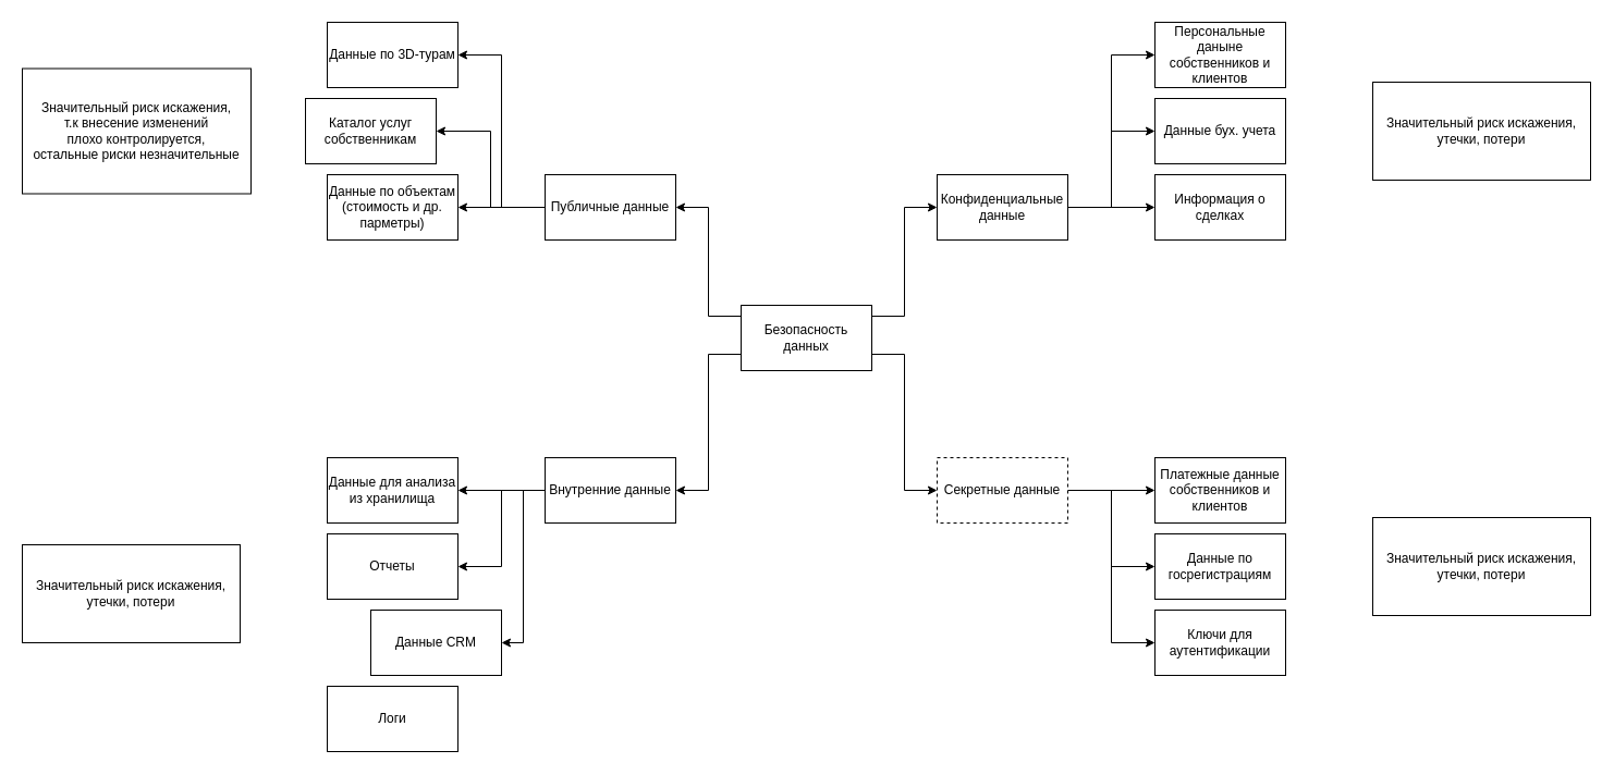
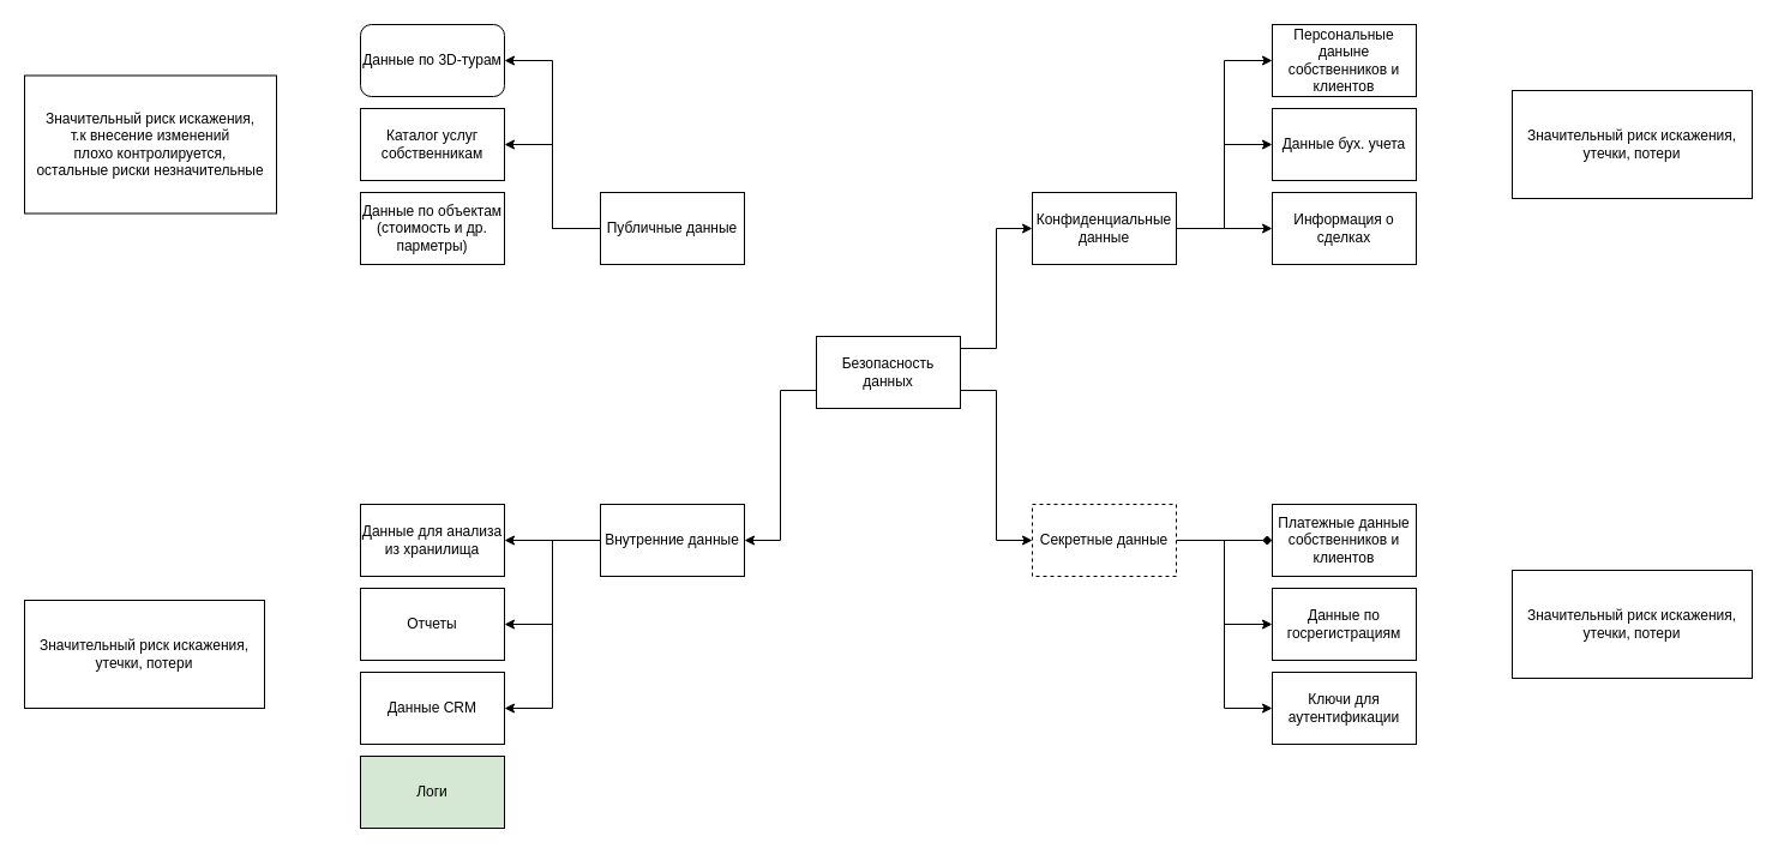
- <mxCell id="35" value="Данные по 3D-турам" style="whiteSpace=wrap;html=1;rounded=0;" parent="1" vertex="1"><mxGeometry x="300" y="20" width="120" height="60" as="geometry" /></mxCell>
+ <mxCell id="35" value="Данные по 3D-турам" style="whiteSpace=wrap;html=1;rounded=1;" parent="1" vertex="1"><mxGeometry x="300" y="20" width="120" height="60" as="geometry" /></mxCell>
- <mxCell id="34" value="Каталог услуг собственникам" style="whiteSpace=wrap;html=1;rounded=0;" parent="1" vertex="1"><mxGeometry x="280" y="90" width="120" height="60" as="geometry" /></mxCell>
+ <mxCell id="34" value="Каталог услуг собственникам" style="whiteSpace=wrap;html=1;rounded=0;" parent="1" vertex="1"><mxGeometry x="300" y="90" width="120" height="60" as="geometry" /></mxCell>
- <mxCell id="7" style="edgeStyle=orthogonalEdgeStyle;rounded=0;orthogonalLoop=1;jettySize=auto;html=1;entryX=1;entryY=0.5;entryDx=0;entryDy=0;" parent="1" source="10" target="33" edge="1"><mxGeometry relative="1" as="geometry" /></mxCell>
- <mxCell id="3" style="edgeStyle=orthogonalEdgeStyle;rounded=0;orthogonalLoop=1;jettySize=auto;html=1;entryX=1;entryY=0.5;entryDx=0;entryDy=0;" parent="1" source="6" target="10" edge="1"><mxGeometry relative="1" as="geometry"><Array as="points"><mxPoint x="650" y="290" /><mxPoint x="650" y="190" /></Array></mxGeometry></mxCell>
- <mxCell id="19" style="edgeStyle=orthogonalEdgeStyle;rounded=0;orthogonalLoop=1;jettySize=auto;html=1;" parent="1" source="22" target="27" edge="1"><mxGeometry relative="1" as="geometry" /></mxCell>
+ <mxCell id="19" style="edgeStyle=orthogonalEdgeStyle;rounded=0;orthogonalLoop=1;jettySize=auto;html=1;endArrow=diamond;" parent="1" source="22" target="27" edge="1"><mxGeometry relative="1" as="geometry" /></mxCell>
- <mxCell id="25" value="Данные CRM" style="whiteSpace=wrap;html=1;rounded=0;" parent="1" vertex="1"><mxGeometry x="340" y="560" width="120" height="60" as="geometry" /></mxCell>
+ <mxCell id="25" value="Данные CRM" style="whiteSpace=wrap;html=1;rounded=0;" parent="1" vertex="1"><mxGeometry x="300" y="560" width="120" height="60" as="geometry" /></mxCell>
- <mxCell id="26" value="Логи" style="whiteSpace=wrap;html=1;rounded=0;" parent="1" vertex="1"><mxGeometry x="300" y="630" width="120" height="60" as="geometry" /></mxCell>
+ <mxCell id="26" value="Логи" style="whiteSpace=wrap;html=1;rounded=0;fillColor=#d5e8d4;" parent="1" vertex="1"><mxGeometry x="300" y="630" width="120" height="60" as="geometry" /></mxCell>
